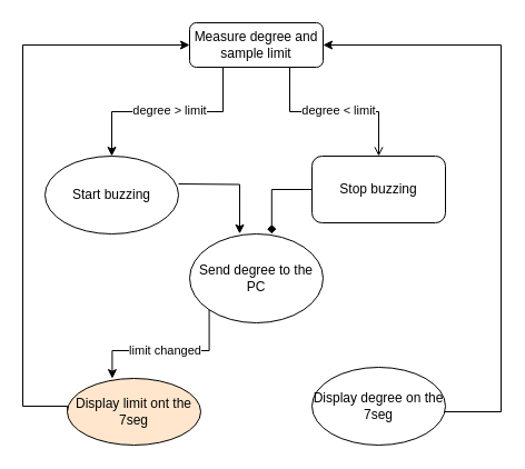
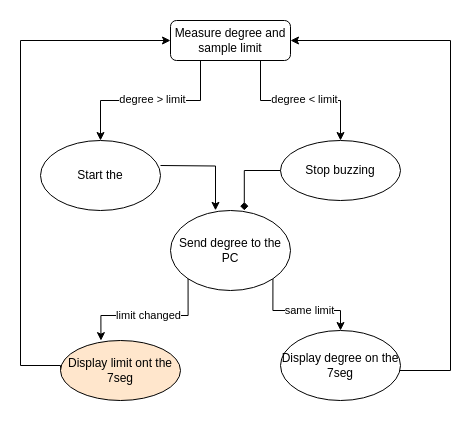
- <mxCell id="4" style="edgeStyle=orthogonalEdgeStyle;rounded=0;orthogonalLoop=1;jettySize=auto;html=1;exitX=0.75;exitY=1;exitDx=0;exitDy=0;entryX=0.5;entryY=0;entryDx=0;entryDy=0;endArrow=open;" parent="1" source="6" target="9" edge="1"><mxGeometry relative="1" as="geometry" /></mxCell>
+ <mxCell id="4" style="edgeStyle=orthogonalEdgeStyle;rounded=0;orthogonalLoop=1;jettySize=auto;html=1;exitX=0.75;exitY=1;exitDx=0;exitDy=0;entryX=0.5;entryY=0;entryDx=0;entryDy=0;" parent="1" source="6" target="9" edge="1"><mxGeometry relative="1" as="geometry" /></mxCell>
- <mxCell id="9" value="Stop buzzing" style="whiteSpace=wrap;html=1;rounded=1;" parent="1" vertex="1"><mxGeometry x="280" y="140" width="120" height="60" as="geometry" /></mxCell>
+ <mxCell id="9" value="Stop buzzing" style="ellipse;whiteSpace=wrap;html=1;" parent="1" vertex="1"><mxGeometry x="280" y="140" width="120" height="60" as="geometry" /></mxCell>
- <mxCell id="8" value="Start buzzing" style="ellipse;whiteSpace=wrap;html=1;" parent="1" vertex="1"><mxGeometry x="40" y="140" width="120" height="70" as="geometry" /></mxCell>
+ <mxCell id="8" value="Start the" style="ellipse;whiteSpace=wrap;html=1;" parent="1" vertex="1"><mxGeometry x="40" y="140" width="120" height="70" as="geometry" /></mxCell>
+ <mxCell id="10" style="edgeStyle=orthogonalEdgeStyle;rounded=0;orthogonalLoop=1;jettySize=auto;html=1;exitX=1;exitY=1;exitDx=0;exitDy=0;entryX=0.5;entryY=0;entryDx=0;entryDy=0;" edge="1" parent="1" source="12" target="14"><mxGeometry relative="1" as="geometry" /></mxCell>
+ <mxCell id="11" value="same limit" style="edgeLabel;html=1;align=center;verticalAlign=middle;resizable=0;points=[];" vertex="1" connectable="0" parent="10"><mxGeometry x="0.14" y="1" relative="1" as="geometry"><mxPoint as="offset" /></mxGeometry></mxCell>
